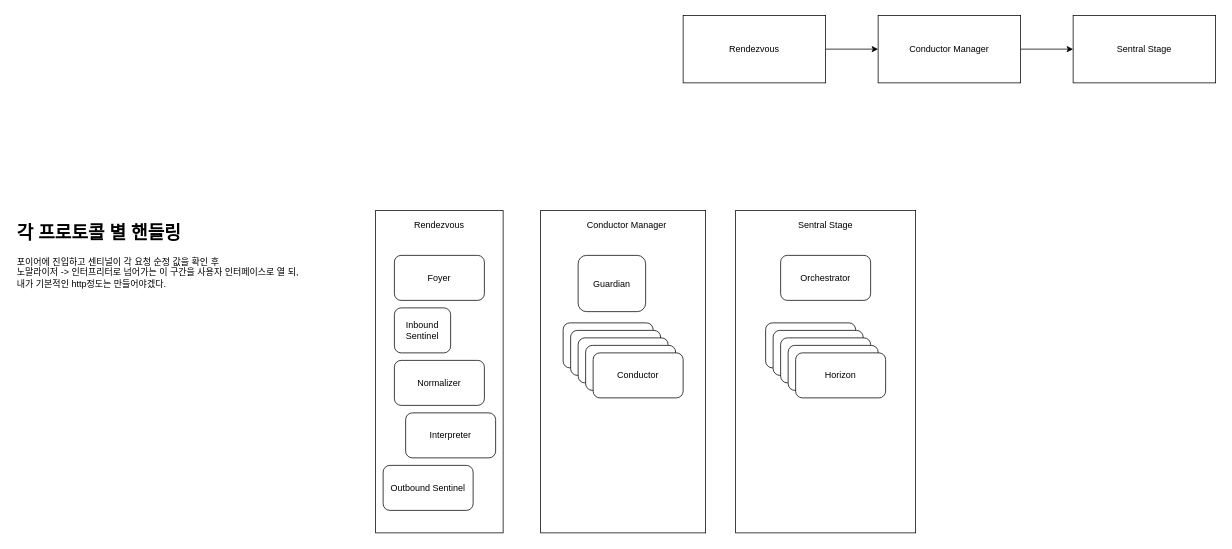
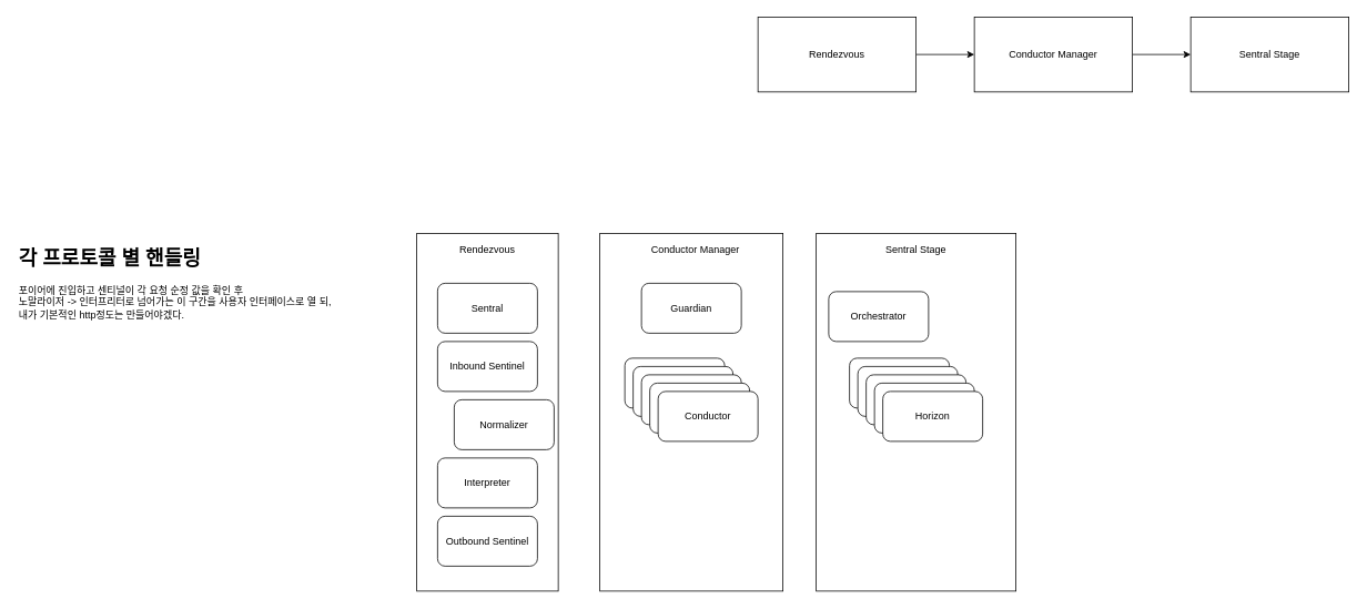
- <mxCell id="9" value="Foyer" style="rounded=1;whiteSpace=wrap;html=1;" vertex="1" parent="1"><mxGeometry x="525" y="340" width="120" height="60" as="geometry" /></mxCell>
+ <mxCell id="9" value="Sentral" style="rounded=1;whiteSpace=wrap;html=1;" vertex="1" parent="1"><mxGeometry x="525" y="340" width="120" height="60" as="geometry" /></mxCell>
- <mxCell id="29" value="Orchestrator" style="rounded=1;whiteSpace=wrap;html=1;" vertex="1" parent="1"><mxGeometry x="1040" y="340" width="120" height="60" as="geometry" /></mxCell>
+ <mxCell id="29" value="Orchestrator" style="rounded=1;whiteSpace=wrap;html=1;" vertex="1" parent="1"><mxGeometry x="995" y="350" width="120" height="60" as="geometry" /></mxCell>
- <mxCell id="16" value="Guardian" style="rounded=1;whiteSpace=wrap;html=1;" vertex="1" parent="1"><mxGeometry x="770" y="340" width="90" height="75" as="geometry" /></mxCell>
+ <mxCell id="16" value="Guardian" style="rounded=1;whiteSpace=wrap;html=1;" vertex="1" parent="1"><mxGeometry x="770" y="340" width="120" height="60" as="geometry" /></mxCell>
- <mxCell id="11" value="Inbound Sentinel" style="rounded=1;whiteSpace=wrap;html=1;" vertex="1" parent="1"><mxGeometry x="525" y="410" width="75" height="60" as="geometry" /></mxCell>
+ <mxCell id="11" value="Inbound Sentinel" style="rounded=1;whiteSpace=wrap;html=1;" vertex="1" parent="1"><mxGeometry x="525" y="410" width="120" height="60" as="geometry" /></mxCell>
- <mxCell id="12" value="Normalizer" style="rounded=1;whiteSpace=wrap;html=1;" vertex="1" parent="1"><mxGeometry x="525" y="480" width="120" height="60" as="geometry" /></mxCell>
+ <mxCell id="12" value="Normalizer" style="rounded=1;whiteSpace=wrap;html=1;" vertex="1" parent="1"><mxGeometry x="545" y="480" width="120" height="60" as="geometry" /></mxCell>
- <mxCell id="13" value="Interpreter" style="rounded=1;whiteSpace=wrap;html=1;" vertex="1" parent="1"><mxGeometry x="540" y="550" width="120" height="60" as="geometry" /></mxCell>
+ <mxCell id="13" value="Interpreter" style="rounded=1;whiteSpace=wrap;html=1;" vertex="1" parent="1"><mxGeometry x="525" y="550" width="120" height="60" as="geometry" /></mxCell>
- <mxCell id="10" value="Outbound Sentinel" style="rounded=1;whiteSpace=wrap;html=1;" vertex="1" parent="1"><mxGeometry x="510" y="620" width="120" height="60" as="geometry" /></mxCell>
+ <mxCell id="10" value="Outbound Sentinel" style="rounded=1;whiteSpace=wrap;html=1;" vertex="1" parent="1"><mxGeometry x="525" y="620" width="120" height="60" as="geometry" /></mxCell>
